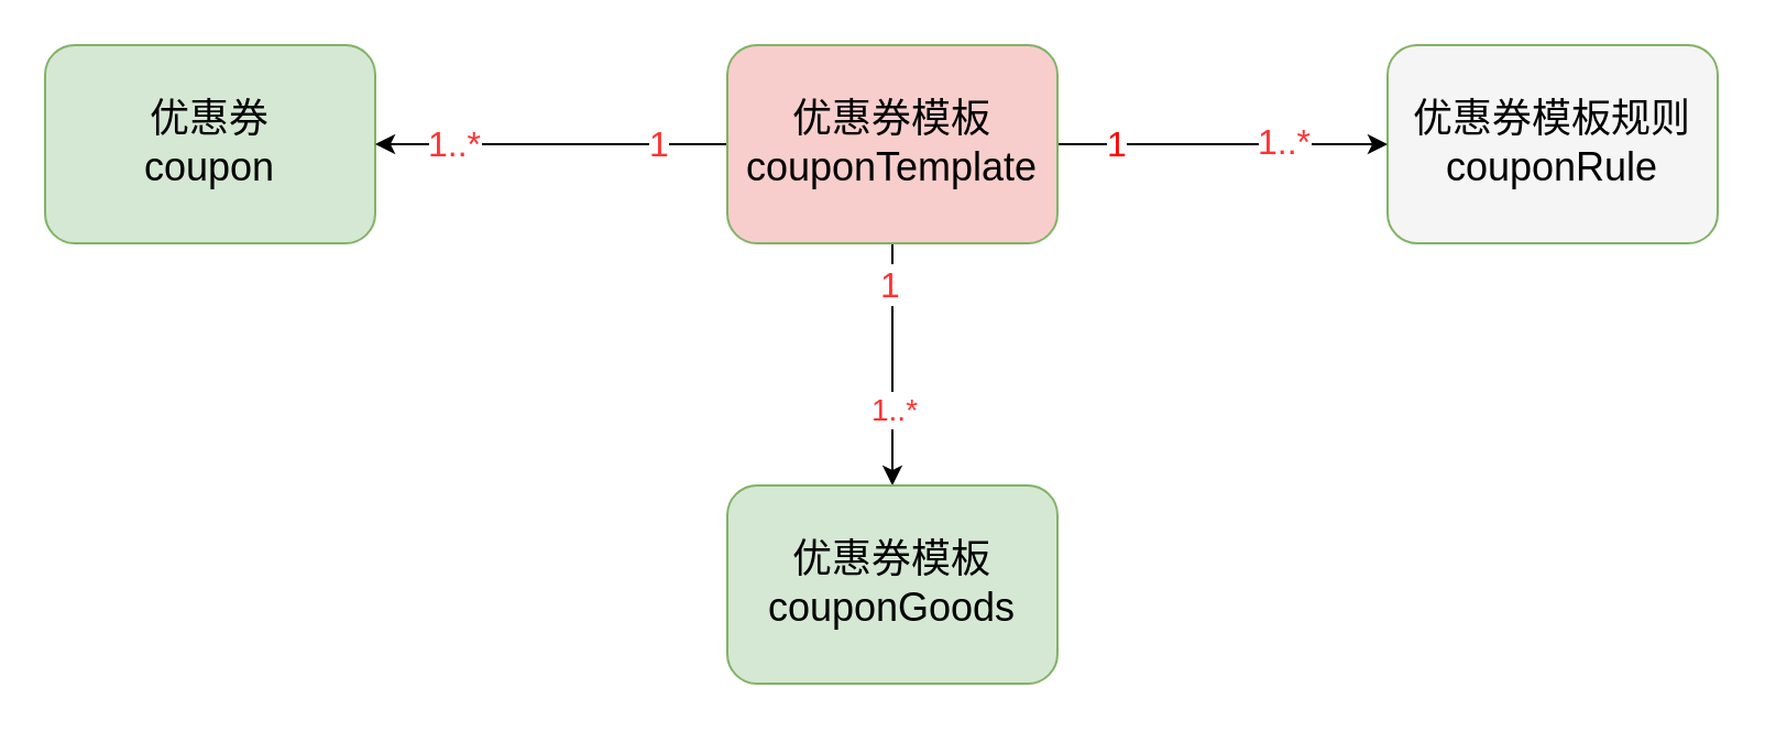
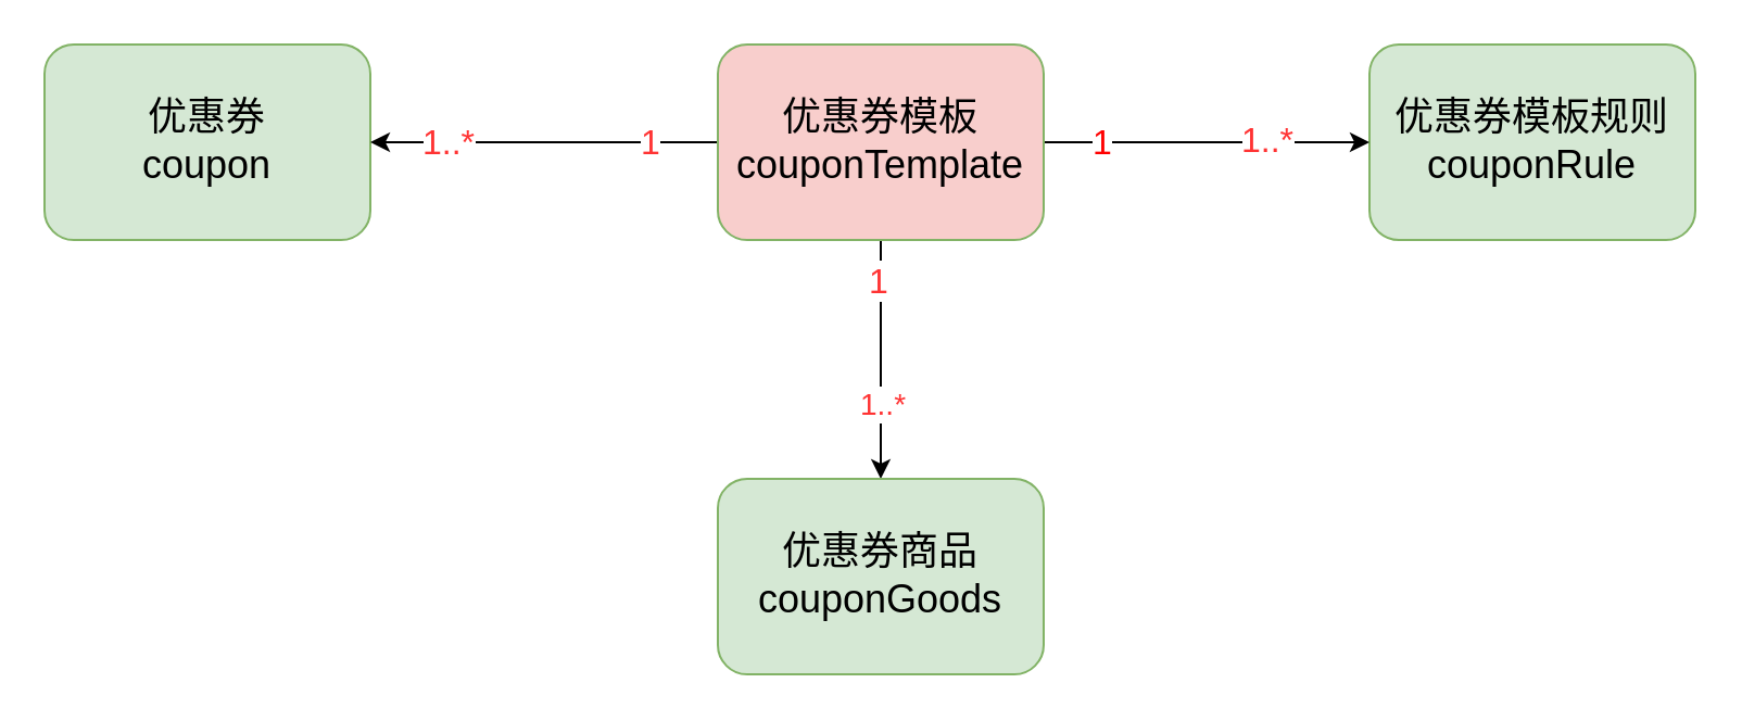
- <mxCell id="3" value="&lt;div&gt;&lt;font style=&quot;font-size: 18px;&quot;&gt;优惠券模板规则&lt;/font&gt;&lt;/div&gt;&lt;font style=&quot;font-size: 18px;&quot;&gt;couponRule&lt;/font&gt;" style="rounded=1;whiteSpace=wrap;html=1;fillColor=#f5f5f5;strokeColor=#82b366;" vertex="1" parent="1"><mxGeometry x="630" y="20" width="150" height="90" as="geometry" /></mxCell>
+ <mxCell id="3" value="&lt;div&gt;&lt;font style=&quot;font-size: 18px;&quot;&gt;优惠券模板规则&lt;/font&gt;&lt;/div&gt;&lt;font style=&quot;font-size: 18px;&quot;&gt;couponRule&lt;/font&gt;" style="rounded=1;whiteSpace=wrap;html=1;fillColor=#d5e8d4;strokeColor=#82b366;" vertex="1" parent="1"><mxGeometry x="630" y="20" width="150" height="90" as="geometry" /></mxCell>
- <mxCell id="14" value="&lt;div&gt;&lt;font style=&quot;font-size: 18px;&quot;&gt;优惠券模板&lt;/font&gt;&lt;/div&gt;&lt;font style=&quot;font-size: 18px;&quot;&gt;couponGoods&lt;/font&gt;" style="rounded=1;whiteSpace=wrap;html=1;fillColor=#d5e8d4;strokeColor=#82b366;" vertex="1" parent="1"><mxGeometry x="330" y="220" width="150" height="90" as="geometry" /></mxCell>
+ <mxCell id="14" value="&lt;div&gt;&lt;font style=&quot;font-size: 18px;&quot;&gt;优惠券商品&lt;/font&gt;&lt;/div&gt;&lt;font style=&quot;font-size: 18px;&quot;&gt;couponGoods&lt;/font&gt;" style="rounded=1;whiteSpace=wrap;html=1;fillColor=#d5e8d4;strokeColor=#82b366;" vertex="1" parent="1"><mxGeometry x="330" y="220" width="150" height="90" as="geometry" /></mxCell>
